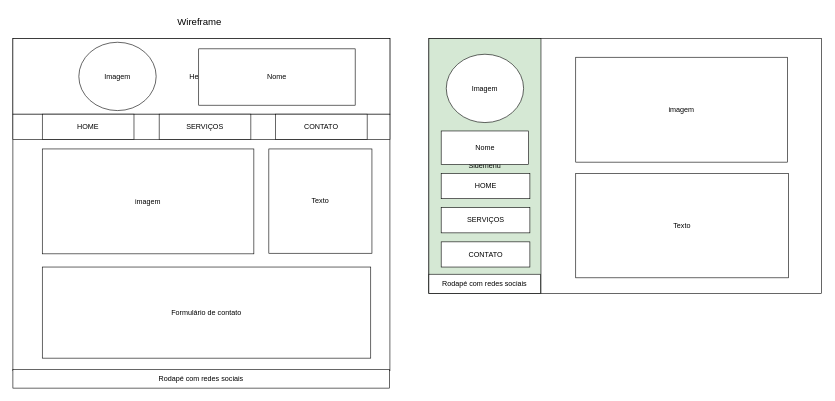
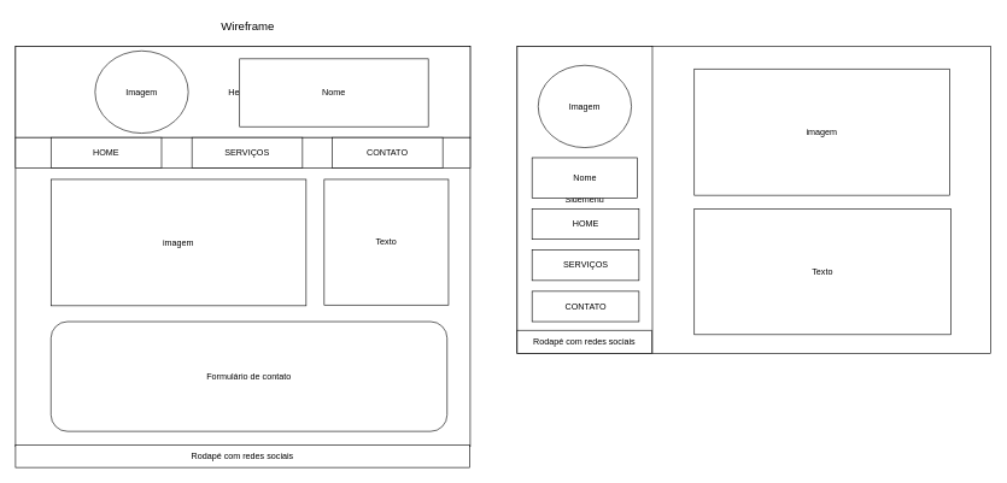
- <mxCell id="13" value="Wireframe" style="text;html=1;align=center;verticalAlign=middle;resizable=0;points=[];autosize=1;strokeColor=none;fillColor=none;fontSize=16;" vertex="1" parent="1"><mxGeometry x="284.5" y="20" width="92" height="31" as="geometry" /></mxCell>
+ <mxCell id="13" value="Wireframe" style="text;html=1;align=center;verticalAlign=middle;resizable=0;points=[];autosize=1;strokeColor=none;fillColor=none;fontSize=16;" vertex="1" parent="1"><mxGeometry x="294.5" y="20" width="92" height="31" as="geometry" /></mxCell>
- <mxCell id="15" value="Sidemenu" style="rounded=0;whiteSpace=wrap;html=1;fillColor=#d5e8d4;" vertex="1" parent="1"><mxGeometry x="714" y="64" width="187" height="425" as="geometry" /></mxCell>
+ <mxCell id="15" value="Sidemenu" style="rounded=0;whiteSpace=wrap;html=1;" vertex="1" parent="1"><mxGeometry x="714" y="64" width="187" height="425" as="geometry" /></mxCell>
- <mxCell id="24" value="Formulário de contato" style="rounded=0;whiteSpace=wrap;html=1;" vertex="1" parent="1"><mxGeometry x="69" y="445" width="548" height="152" as="geometry" /></mxCell>
+ <mxCell id="24" value="Formulário de contato" style="whiteSpace=wrap;html=1;rounded=1;" vertex="1" parent="1"><mxGeometry x="69" y="445" width="548" height="152" as="geometry" /></mxCell>
